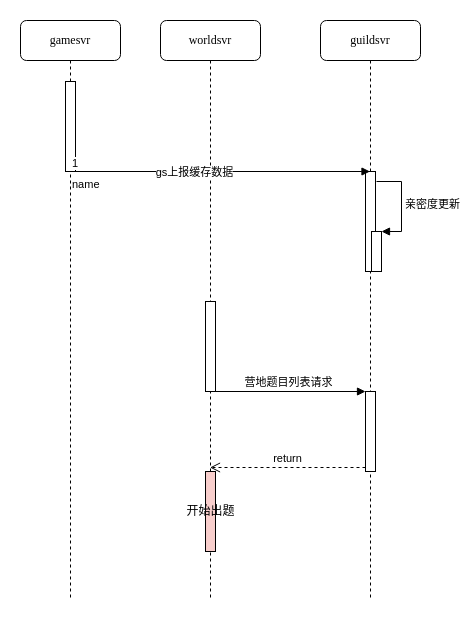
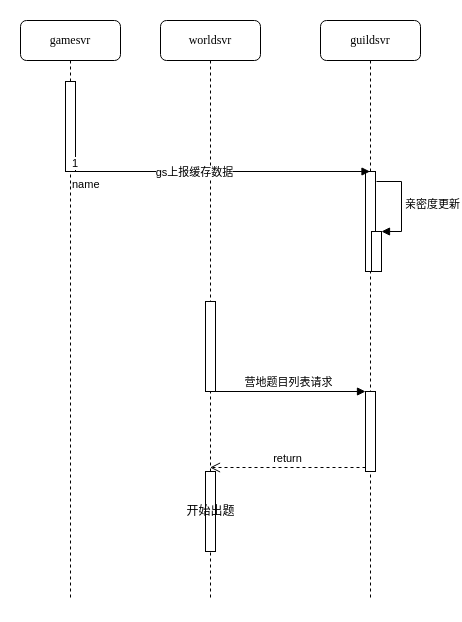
- <mxCell id="4" value="开始出题" style="html=1;points=[];perimeter=orthogonalPerimeter;fillColor=#f8cecc;" vertex="1" parent="2"><mxGeometry x="45" y="451" width="10" height="80" as="geometry" /></mxCell>
+ <mxCell id="4" value="开始出题" style="html=1;points=[];perimeter=orthogonalPerimeter;" vertex="1" parent="2"><mxGeometry x="45" y="451" width="10" height="80" as="geometry" /></mxCell>
